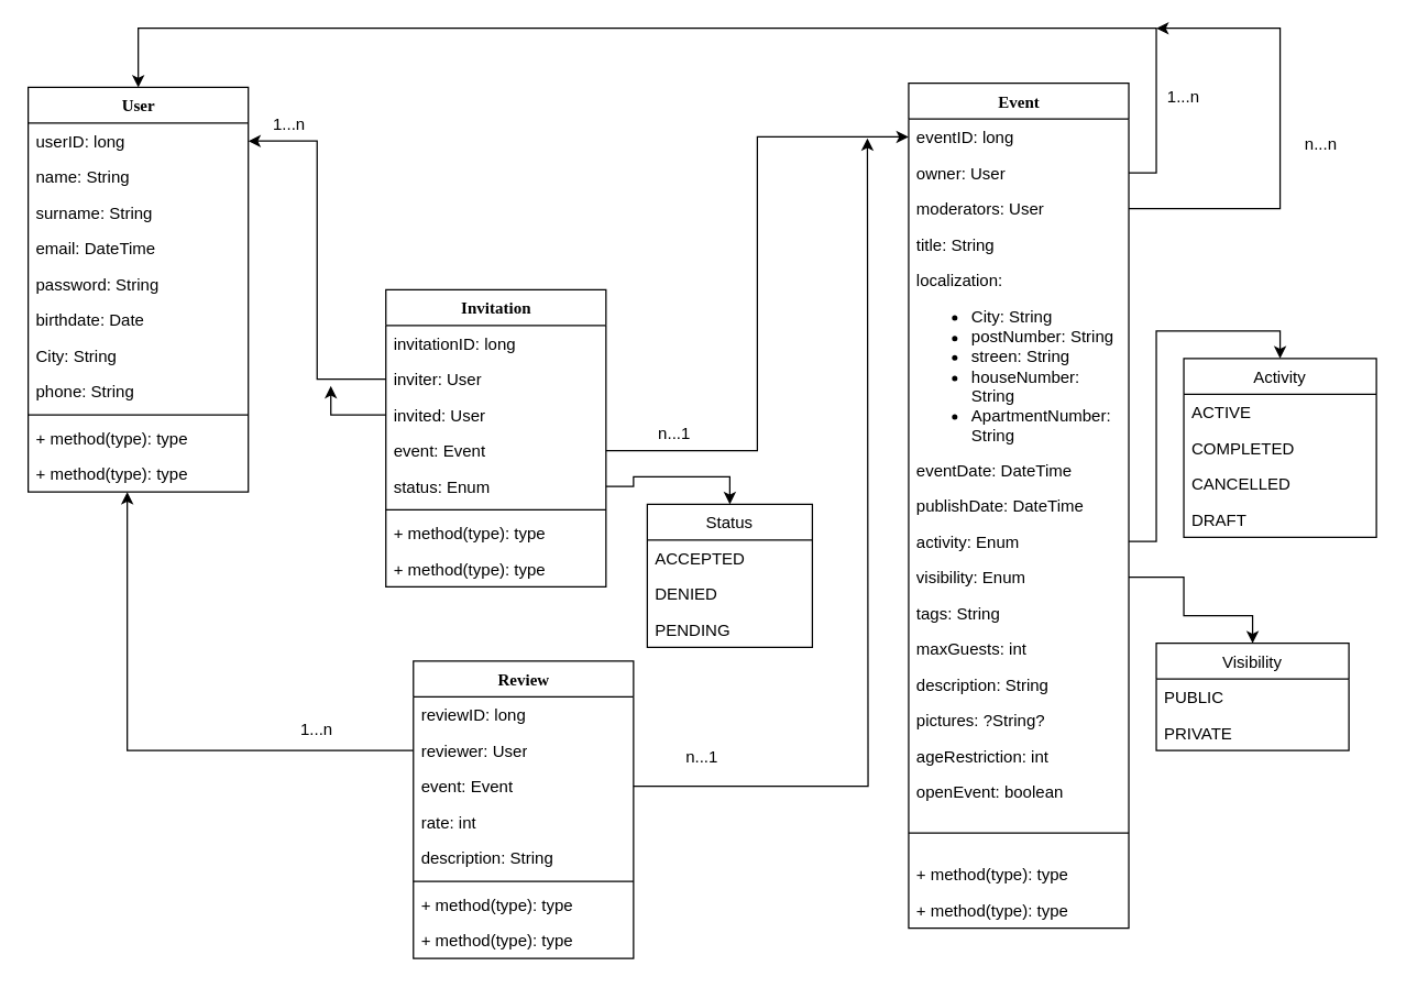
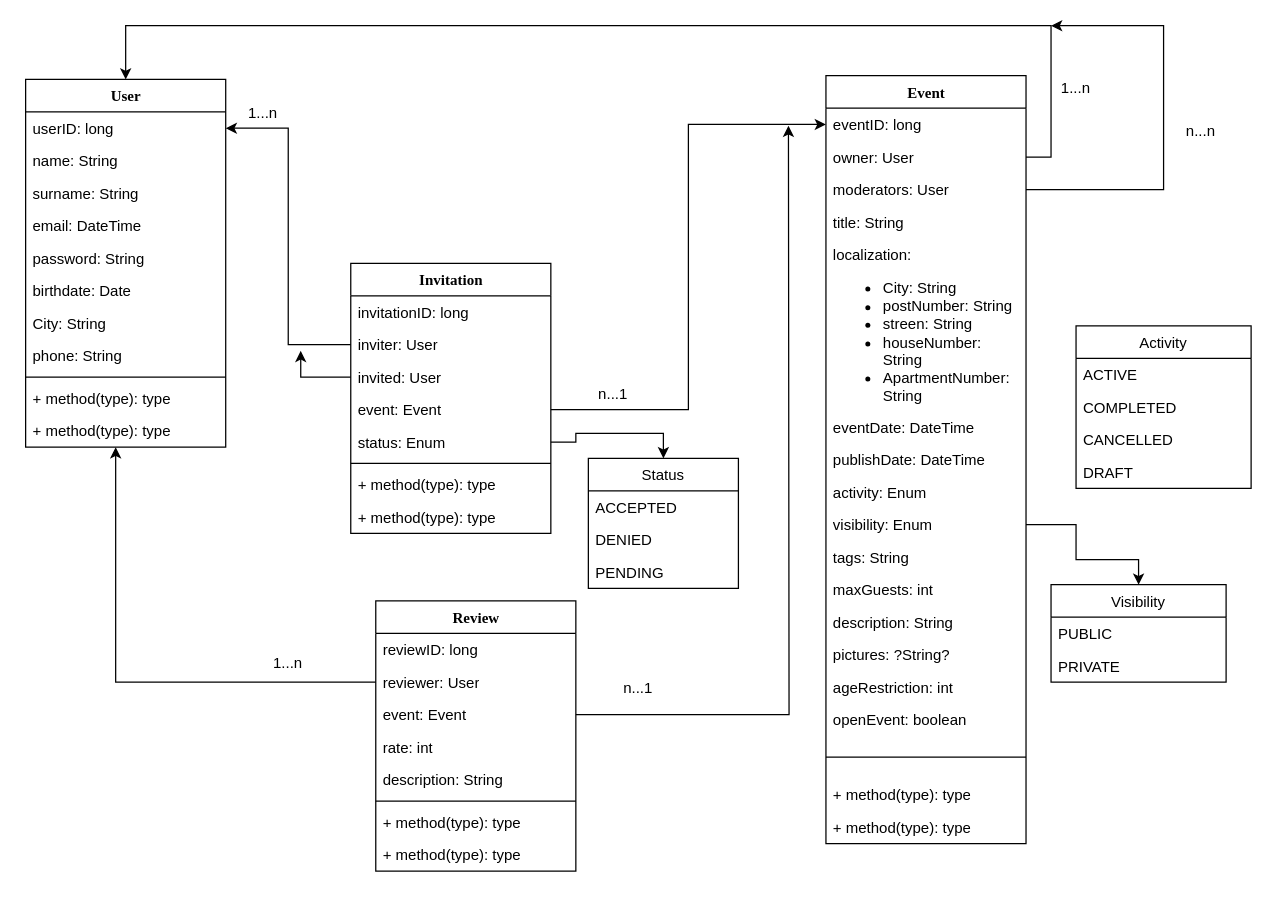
- <mxCell id="67" style="edgeStyle=orthogonalEdgeStyle;rounded=0;orthogonalLoop=1;jettySize=auto;html=1;exitX=1;exitY=0.5;exitDx=0;exitDy=0;entryX=0.5;entryY=0;entryDx=0;entryDy=0;" parent="39" source="48" target="59" edge="1"><mxGeometry relative="1" as="geometry" /></mxCell>
